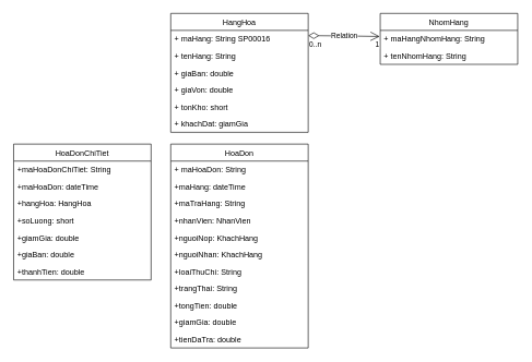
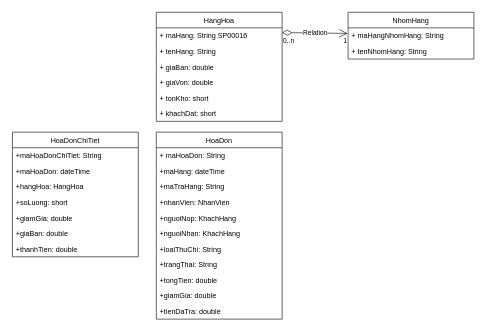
- <mxCell id="8" value="+ khachDat: giamGia" style="text;strokeColor=none;fillColor=none;align=left;verticalAlign=top;spacingLeft=4;spacingRight=4;overflow=hidden;rotatable=0;points=[[0,0.5],[1,0.5]];portConstraint=eastwest;" vertex="1" parent="2"><mxGeometry y="156" width="210" height="26" as="geometry" /></mxCell>
+ <mxCell id="8" value="+ khachDat: short" style="text;strokeColor=none;fillColor=none;align=left;verticalAlign=top;spacingLeft=4;spacingRight=4;overflow=hidden;rotatable=0;points=[[0,0.5],[1,0.5]];portConstraint=eastwest;" vertex="1" parent="2"><mxGeometry y="156" width="210" height="26" as="geometry" /></mxCell>
